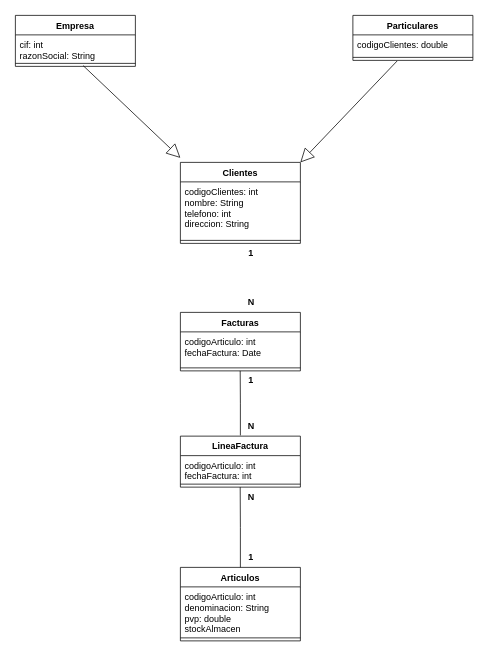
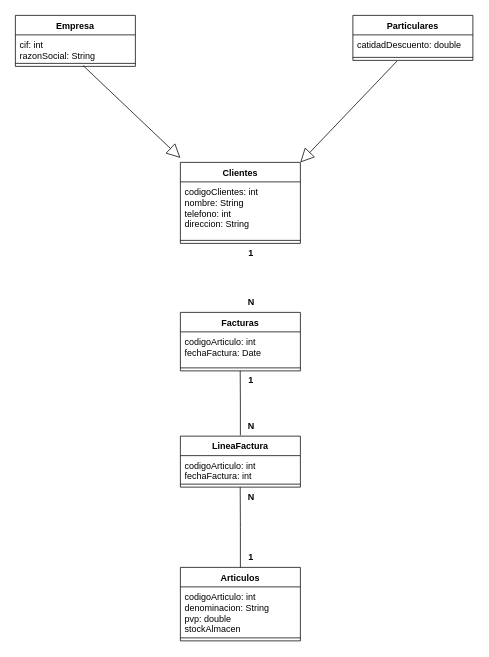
- <mxCell id="6" value="codigoClientes: double" style="text;strokeColor=none;fillColor=none;align=left;verticalAlign=top;spacingLeft=4;spacingRight=4;overflow=hidden;rotatable=0;points=[[0,0.5],[1,0.5]];portConstraint=eastwest;whiteSpace=wrap;html=1;" vertex="1" parent="5"><mxGeometry y="26" width="160" height="26" as="geometry" /></mxCell>
+ <mxCell id="6" value="catidadDescuento: double" style="text;strokeColor=none;fillColor=none;align=left;verticalAlign=top;spacingLeft=4;spacingRight=4;overflow=hidden;rotatable=0;points=[[0,0.5],[1,0.5]];portConstraint=eastwest;whiteSpace=wrap;html=1;" vertex="1" parent="5"><mxGeometry y="26" width="160" height="26" as="geometry" /></mxCell>
